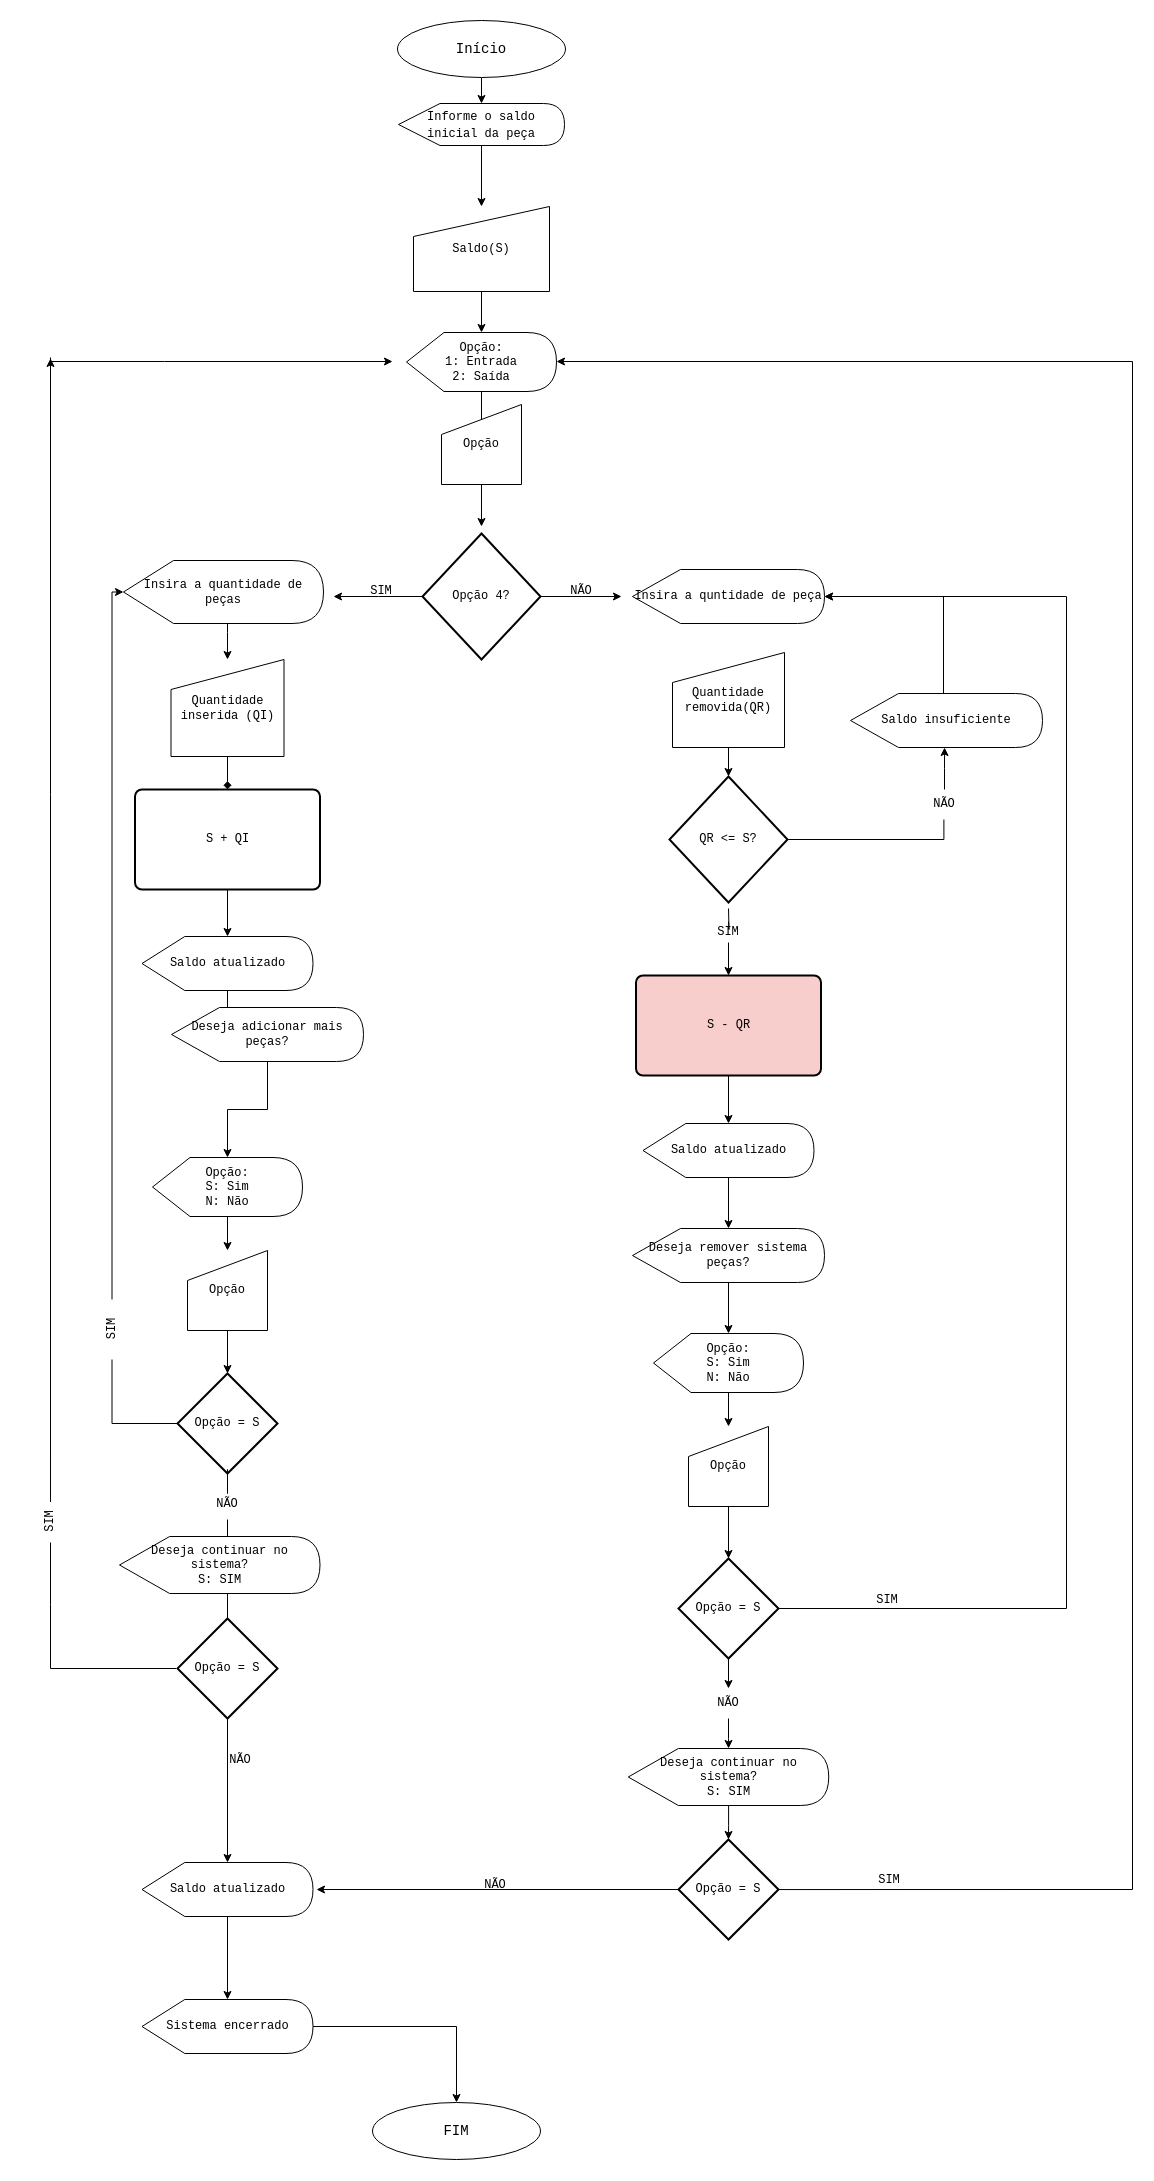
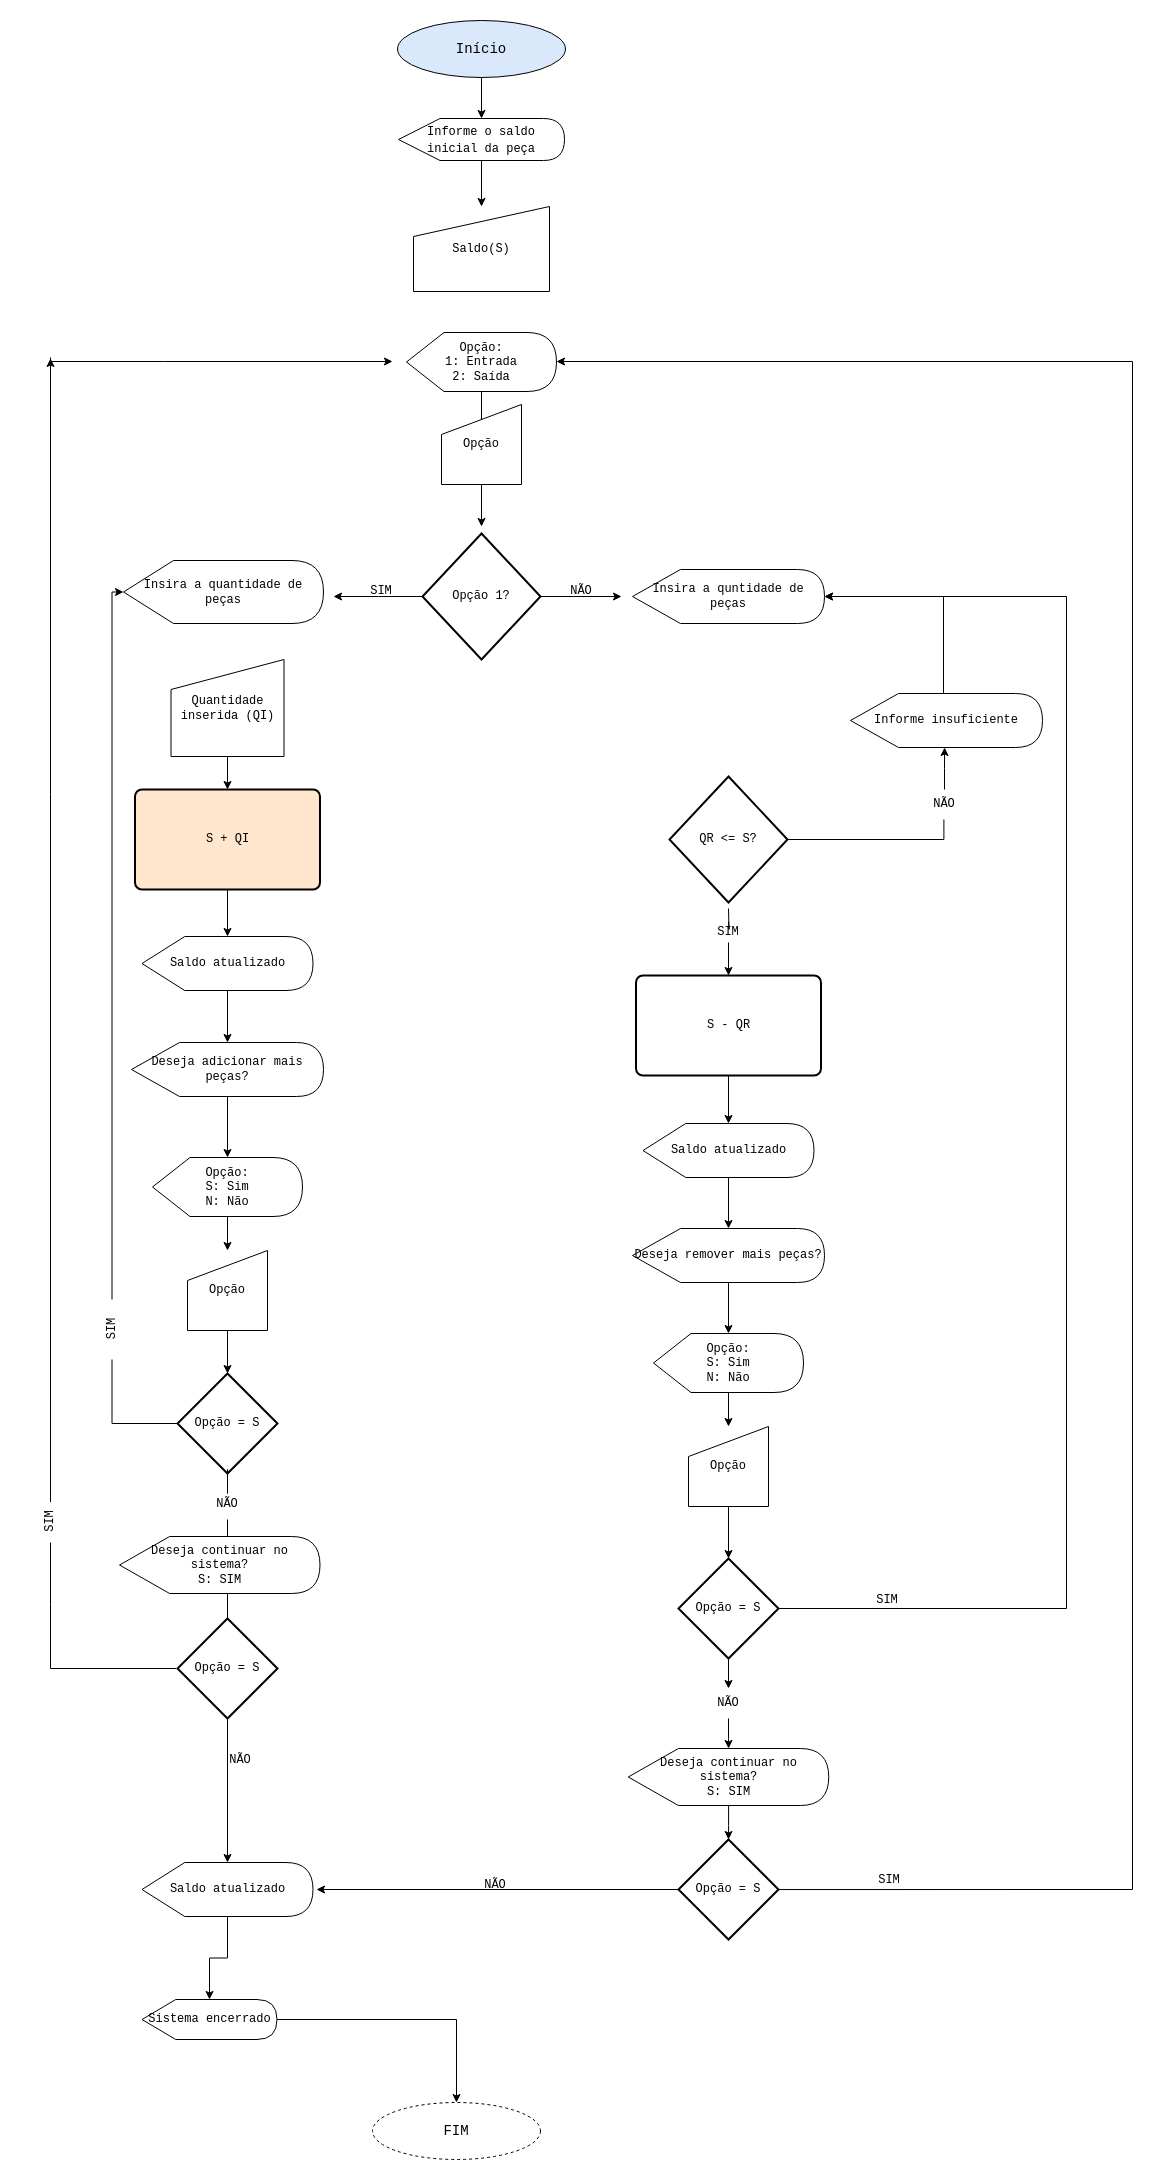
- <mxCell id="3" value="&lt;font face=&quot;Courier New&quot; style=&quot;font-size: 14px;&quot;&gt;Início&lt;/font&gt;" style="ellipse;whiteSpace=wrap;html=1;" parent="1" vertex="1"><mxGeometry y="20" width="168" height="57" as="geometry" x="397" /></mxCell>
+ <mxCell id="3" value="&lt;font face=&quot;Courier New&quot; style=&quot;font-size: 14px;&quot;&gt;Início&lt;/font&gt;" style="ellipse;whiteSpace=wrap;html=1;fillColor=#dae8fc;" parent="1" vertex="1"><mxGeometry y="20" width="168" height="57" as="geometry" x="397" /></mxCell>
- <mxCell id="5" value="&lt;font style=&quot;font-size: 12px;&quot;&gt;Informe o saldo inicial da peça&lt;/font&gt;" style="shape=display;whiteSpace=wrap;html=1;fontFamily=Courier New;fontSize=14;align=center;" parent="1" vertex="1"><mxGeometry x="398" y="103" width="166" height="42" as="geometry" /></mxCell>
+ <mxCell id="5" value="&lt;font style=&quot;font-size: 12px;&quot;&gt;Informe o saldo inicial da peça&lt;/font&gt;" style="shape=display;whiteSpace=wrap;html=1;fontFamily=Courier New;fontSize=14;align=center;" parent="1" vertex="1"><mxGeometry x="398" y="118" width="166" height="42" as="geometry" /></mxCell>
- <mxCell id="6" value="" style="edgeStyle=orthogonalEdgeStyle;rounded=0;orthogonalLoop=1;jettySize=auto;html=1;fontFamily=Courier New;fontSize=12;" parent="1" source="7" target="9" edge="1"><mxGeometry relative="1" as="geometry" /></mxCell>
- <mxCell id="12" value="Opção 4?" style="strokeWidth=2;html=1;shape=mxgraph.flowchart.decision;whiteSpace=wrap;fontFamily=Courier New;fontSize=12;" parent="1" vertex="1"><mxGeometry x="422" y="533" width="118" height="126" as="geometry" /></mxCell>
+ <mxCell id="12" value="Opção 1?" style="strokeWidth=2;html=1;shape=mxgraph.flowchart.decision;whiteSpace=wrap;fontFamily=Courier New;fontSize=12;" parent="1" vertex="1"><mxGeometry x="422" y="533" width="118" height="126" as="geometry" /></mxCell>
- <mxCell id="17" value="&lt;div style=&quot;&quot;&gt;&lt;span style=&quot;background-color: initial;&quot;&gt;&lt;font style=&quot;font-size: 12px;&quot;&gt;Insira a quntidade de peça&lt;/font&gt;&lt;/span&gt;&lt;/div&gt;" style="shape=display;whiteSpace=wrap;html=1;fontFamily=Courier New;fontSize=12;align=center;" parent="1" vertex="1"><mxGeometry x="632" y="569" width="192" height="54" as="geometry" /></mxCell>
+ <mxCell id="17" value="&lt;div style=&quot;&quot;&gt;&lt;span style=&quot;background-color: initial;&quot;&gt;&lt;font style=&quot;font-size: 12px;&quot;&gt;Insira a quntidade de peças&lt;/font&gt;&lt;/span&gt;&lt;/div&gt;" style="shape=display;whiteSpace=wrap;html=1;fontFamily=Courier New;fontSize=12;align=center;" parent="1" vertex="1"><mxGeometry x="632" y="569" width="192" height="54" as="geometry" /></mxCell>
- <mxCell id="15" value="" style="edgeStyle=orthogonalEdgeStyle;rounded=0;orthogonalLoop=1;jettySize=auto;html=1;fontFamily=Courier New;fontSize=12;" edge="1" parent="1" source="16" target="19"><mxGeometry relative="1" as="geometry"><Array as="points"><mxPoint x="227" y="632" /><mxPoint x="227" y="632" /></Array></mxGeometry></mxCell>
- <mxCell id="21" value="Quantidade removida(QR)" style="shape=manualInput;whiteSpace=wrap;html=1;fontFamily=Courier New;fontSize=12;" parent="1" vertex="1"><mxGeometry x="672" y="652" width="112" height="95" as="geometry" /></mxCell>
- <mxCell id="31" value="&lt;div style=&quot;&quot;&gt;&lt;span style=&quot;background-color: initial;&quot;&gt;&lt;font style=&quot;font-size: 12px;&quot;&gt;Saldo insuficiente&lt;/font&gt;&lt;/span&gt;&lt;/div&gt;" style="shape=display;whiteSpace=wrap;html=1;fontFamily=Courier New;fontSize=12;align=center;" parent="1" vertex="1"><mxGeometry x="850" y="693" width="192" height="54" as="geometry" /></mxCell>
+ <mxCell id="31" value="&lt;div style=&quot;&quot;&gt;&lt;span style=&quot;background-color: initial;&quot;&gt;&lt;font style=&quot;font-size: 12px;&quot;&gt;Informe insuficiente&lt;/font&gt;&lt;/span&gt;&lt;/div&gt;" style="shape=display;whiteSpace=wrap;html=1;fontFamily=Courier New;fontSize=12;align=center;" parent="1" vertex="1"><mxGeometry x="850" y="693" width="192" height="54" as="geometry" /></mxCell>
- <mxCell id="20" value="" style="edgeStyle=orthogonalEdgeStyle;rounded=0;orthogonalLoop=1;jettySize=auto;html=1;fontFamily=Courier New;fontSize=12;" parent="1" source="21" target="28" edge="1"><mxGeometry relative="1" as="geometry" /></mxCell>
- <mxCell id="18" value="" style="edgeStyle=orthogonalEdgeStyle;rounded=0;orthogonalLoop=1;jettySize=auto;html=1;fontFamily=Courier New;fontSize=12;endArrow=diamond;" parent="1" source="19" target="23" edge="1"><mxGeometry relative="1" as="geometry" /></mxCell>
+ <mxCell id="18" value="" style="edgeStyle=orthogonalEdgeStyle;rounded=0;orthogonalLoop=1;jettySize=auto;html=1;fontFamily=Courier New;fontSize=12;" parent="1" source="19" target="23" edge="1"><mxGeometry relative="1" as="geometry" /></mxCell>
- <mxCell id="23" value="S + QI" style="rounded=1;whiteSpace=wrap;html=1;absoluteArcSize=1;arcSize=14;strokeWidth=2;fontFamily=Courier New;fontSize=12;" parent="1" vertex="1"><mxGeometry x="134.5" y="789" width="185" height="100" as="geometry" /></mxCell>
+ <mxCell id="23" value="S + QI" style="rounded=1;whiteSpace=wrap;html=1;absoluteArcSize=1;arcSize=14;strokeWidth=2;fontFamily=Courier New;fontSize=12;fillColor=#ffe6cc;" parent="1" vertex="1"><mxGeometry x="134.5" y="789" width="185" height="100" as="geometry" /></mxCell>
- <mxCell id="30" value="S - QR" style="rounded=1;whiteSpace=wrap;html=1;absoluteArcSize=1;arcSize=14;strokeWidth=2;fontFamily=Courier New;fontSize=12;fillColor=#f8cecc;" parent="1" vertex="1"><mxGeometry x="635.5" y="975" width="185" height="100" as="geometry" /></mxCell>
+ <mxCell id="30" value="S - QR" style="rounded=1;whiteSpace=wrap;html=1;absoluteArcSize=1;arcSize=14;strokeWidth=2;fontFamily=Courier New;fontSize=12;" parent="1" vertex="1"><mxGeometry x="635.5" y="975" width="185" height="100" as="geometry" /></mxCell>
- <mxCell id="41" value="&lt;div style=&quot;&quot;&gt;&lt;span style=&quot;background-color: initial;&quot;&gt;&lt;font style=&quot;font-size: 12px;&quot;&gt;Deseja adicionar mais peças?&lt;/font&gt;&lt;/span&gt;&lt;/div&gt;" style="shape=display;whiteSpace=wrap;html=1;fontFamily=Courier New;fontSize=12;align=center;" vertex="1" parent="1"><mxGeometry x="171" y="1007" width="192" height="54" as="geometry" /></mxCell>
+ <mxCell id="41" value="&lt;div style=&quot;&quot;&gt;&lt;span style=&quot;background-color: initial;&quot;&gt;&lt;font style=&quot;font-size: 12px;&quot;&gt;Deseja adicionar mais peças?&lt;/font&gt;&lt;/span&gt;&lt;/div&gt;" style="shape=display;whiteSpace=wrap;html=1;fontFamily=Courier New;fontSize=12;align=center;" vertex="1" parent="1"><mxGeometry x="131" y="1042" width="192" height="54" as="geometry" /></mxCell>
- <mxCell id="43" value="&lt;div style=&quot;&quot;&gt;&lt;span style=&quot;background-color: initial;&quot;&gt;&lt;font style=&quot;font-size: 12px;&quot;&gt;Deseja remover sistema peças?&lt;/font&gt;&lt;/span&gt;&lt;/div&gt;" style="shape=display;whiteSpace=wrap;html=1;fontFamily=Courier New;fontSize=12;align=center;" vertex="1" parent="1"><mxGeometry x="632" y="1228" width="192" height="54" as="geometry" /></mxCell>
+ <mxCell id="43" value="&lt;div style=&quot;&quot;&gt;&lt;span style=&quot;background-color: initial;&quot;&gt;&lt;font style=&quot;font-size: 12px;&quot;&gt;Deseja remover mais peças?&lt;/font&gt;&lt;/span&gt;&lt;/div&gt;" style="shape=display;whiteSpace=wrap;html=1;fontFamily=Courier New;fontSize=12;align=center;" vertex="1" parent="1"><mxGeometry x="632" y="1228" width="192" height="54" as="geometry" /></mxCell>
- <mxCell id="65" value="Sistema encerrado" style="shape=display;whiteSpace=wrap;html=1;fontFamily=Courier New;fontSize=12;" vertex="1" parent="1"><mxGeometry x="141.5" y="1999" width="171" height="54" as="geometry" /></mxCell>
+ <mxCell id="65" value="Sistema encerrado" style="shape=display;whiteSpace=wrap;html=1;fontFamily=Courier New;fontSize=12;" vertex="1" parent="1"><mxGeometry x="141.5" y="1999" width="135" height="40" as="geometry" /></mxCell>
- <mxCell id="66" value="&lt;font face=&quot;Courier New&quot; style=&quot;font-size: 14px;&quot;&gt;FIM&lt;/font&gt;" style="ellipse;whiteSpace=wrap;html=1;" vertex="1" parent="1"><mxGeometry x="372" y="2102" width="168" height="57" as="geometry" /></mxCell>
+ <mxCell id="66" value="&lt;font face=&quot;Courier New&quot; style=&quot;font-size: 14px;&quot;&gt;FIM&lt;/font&gt;" style="ellipse;whiteSpace=wrap;html=1;dashed=1;" vertex="1" parent="1"><mxGeometry x="372" y="2102" width="168" height="57" as="geometry" /></mxCell>
